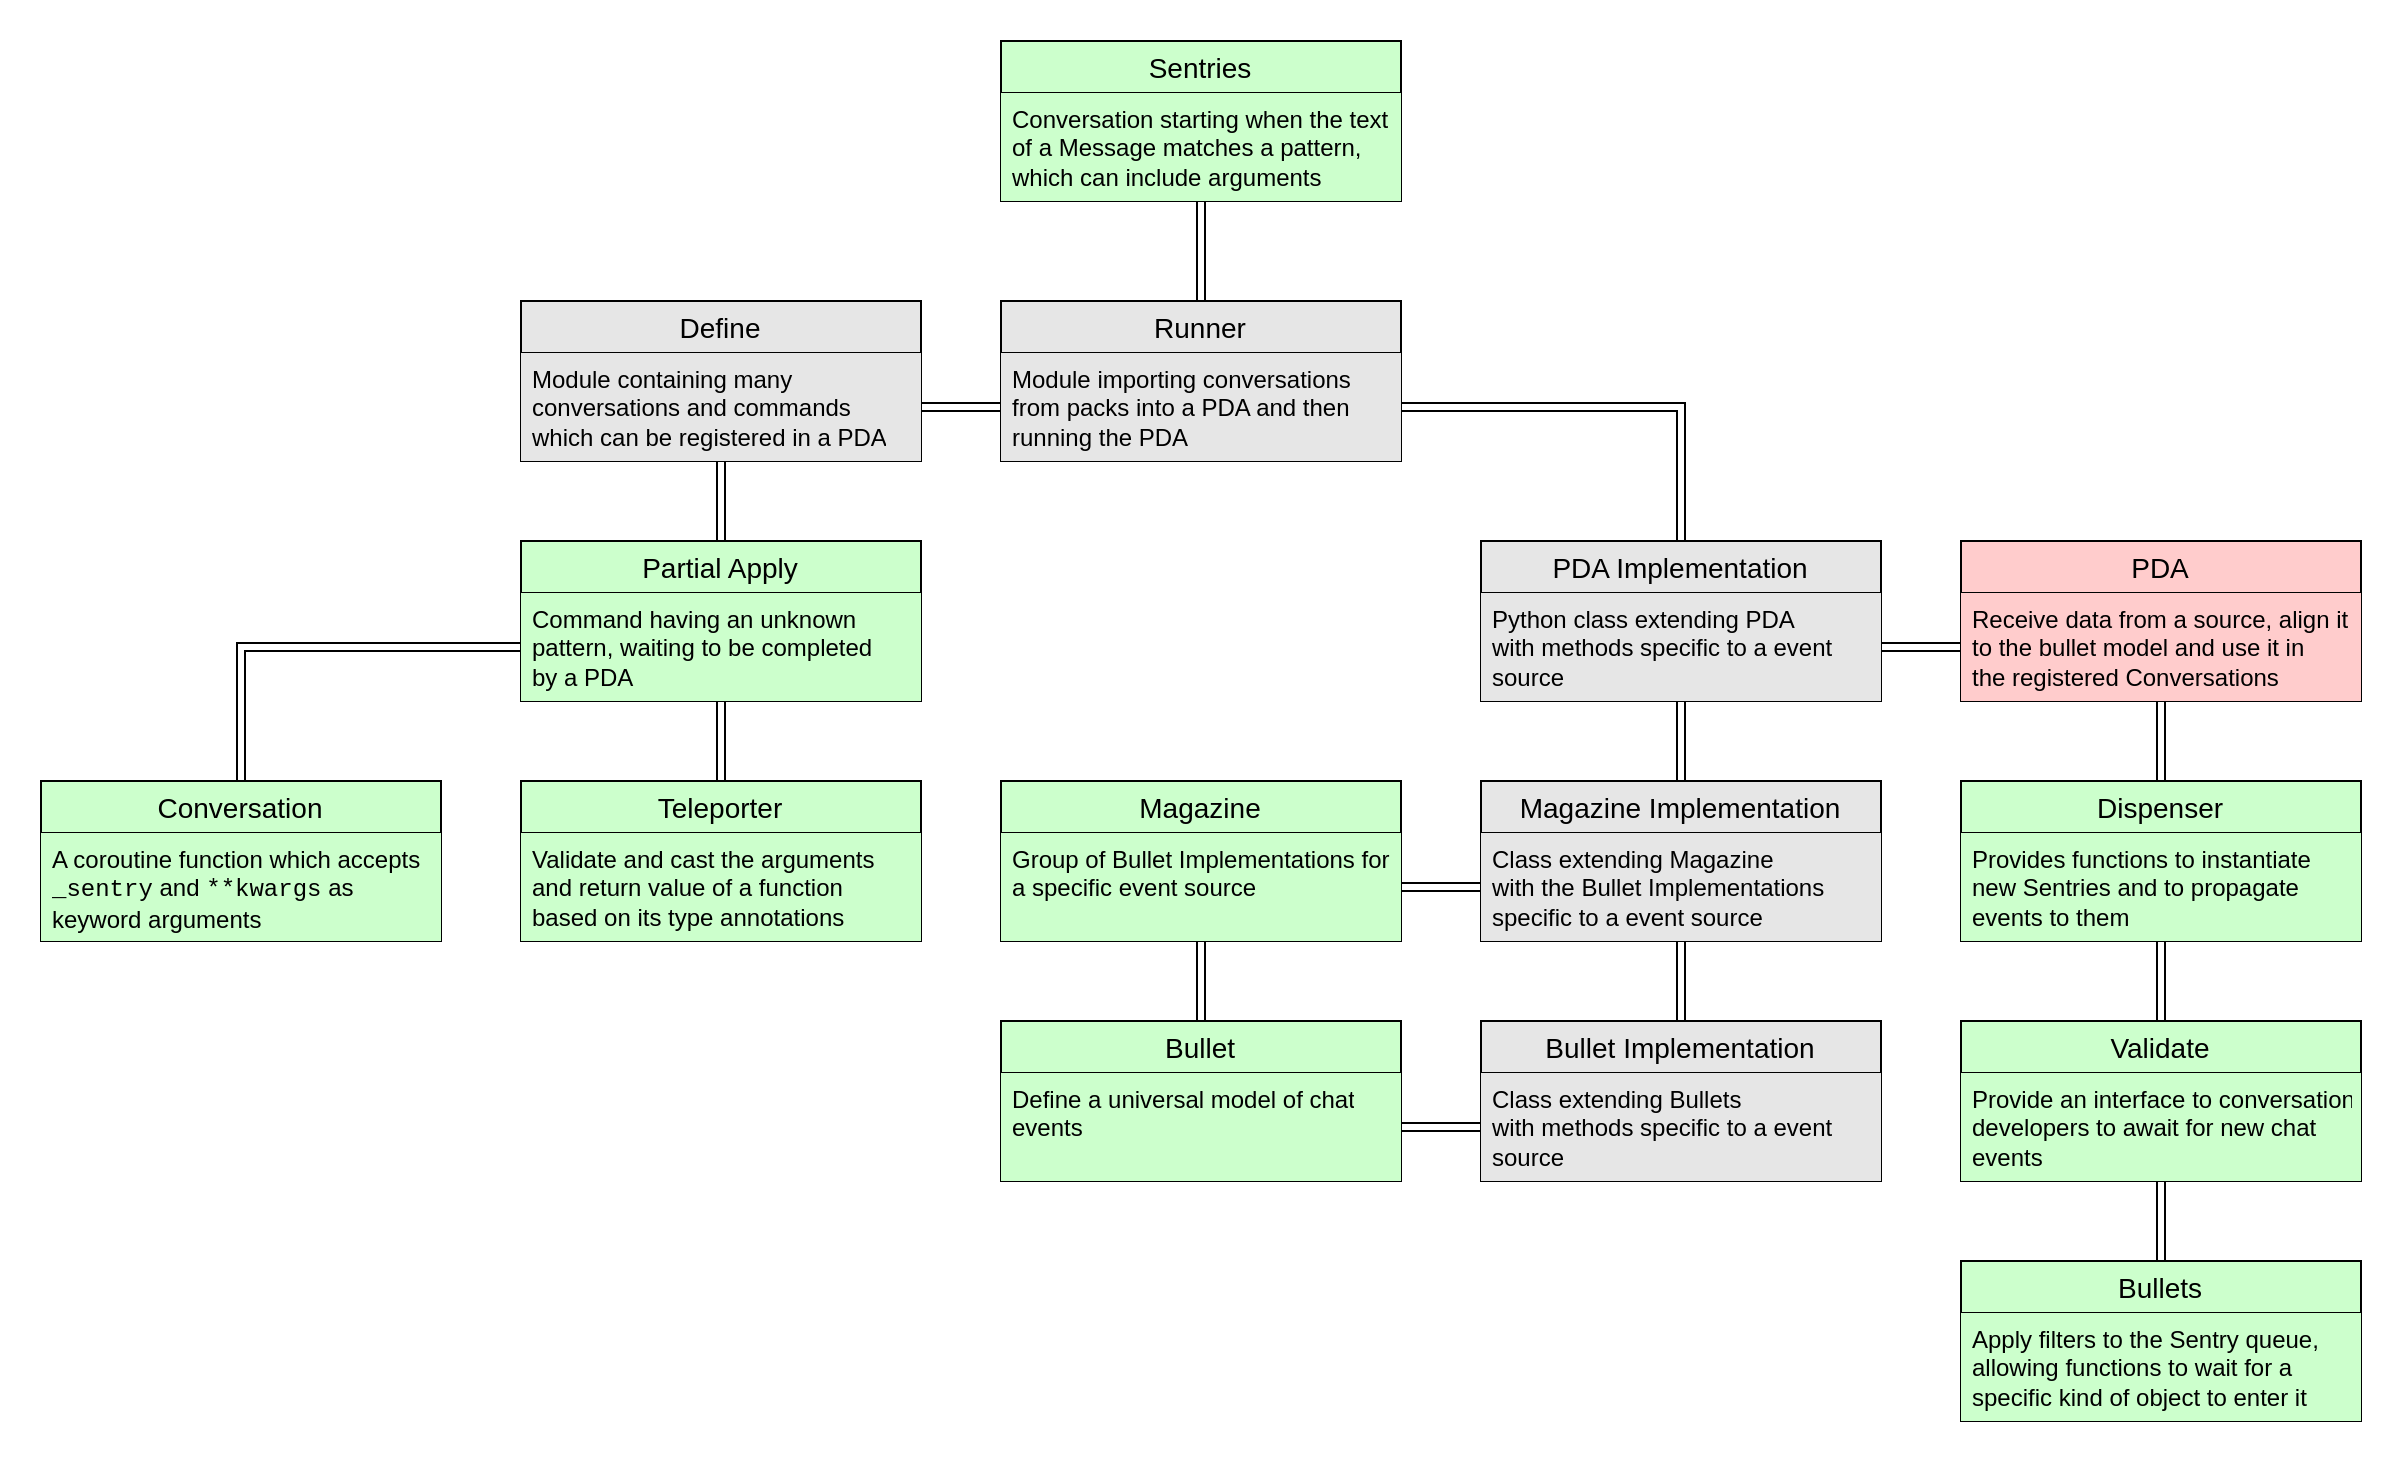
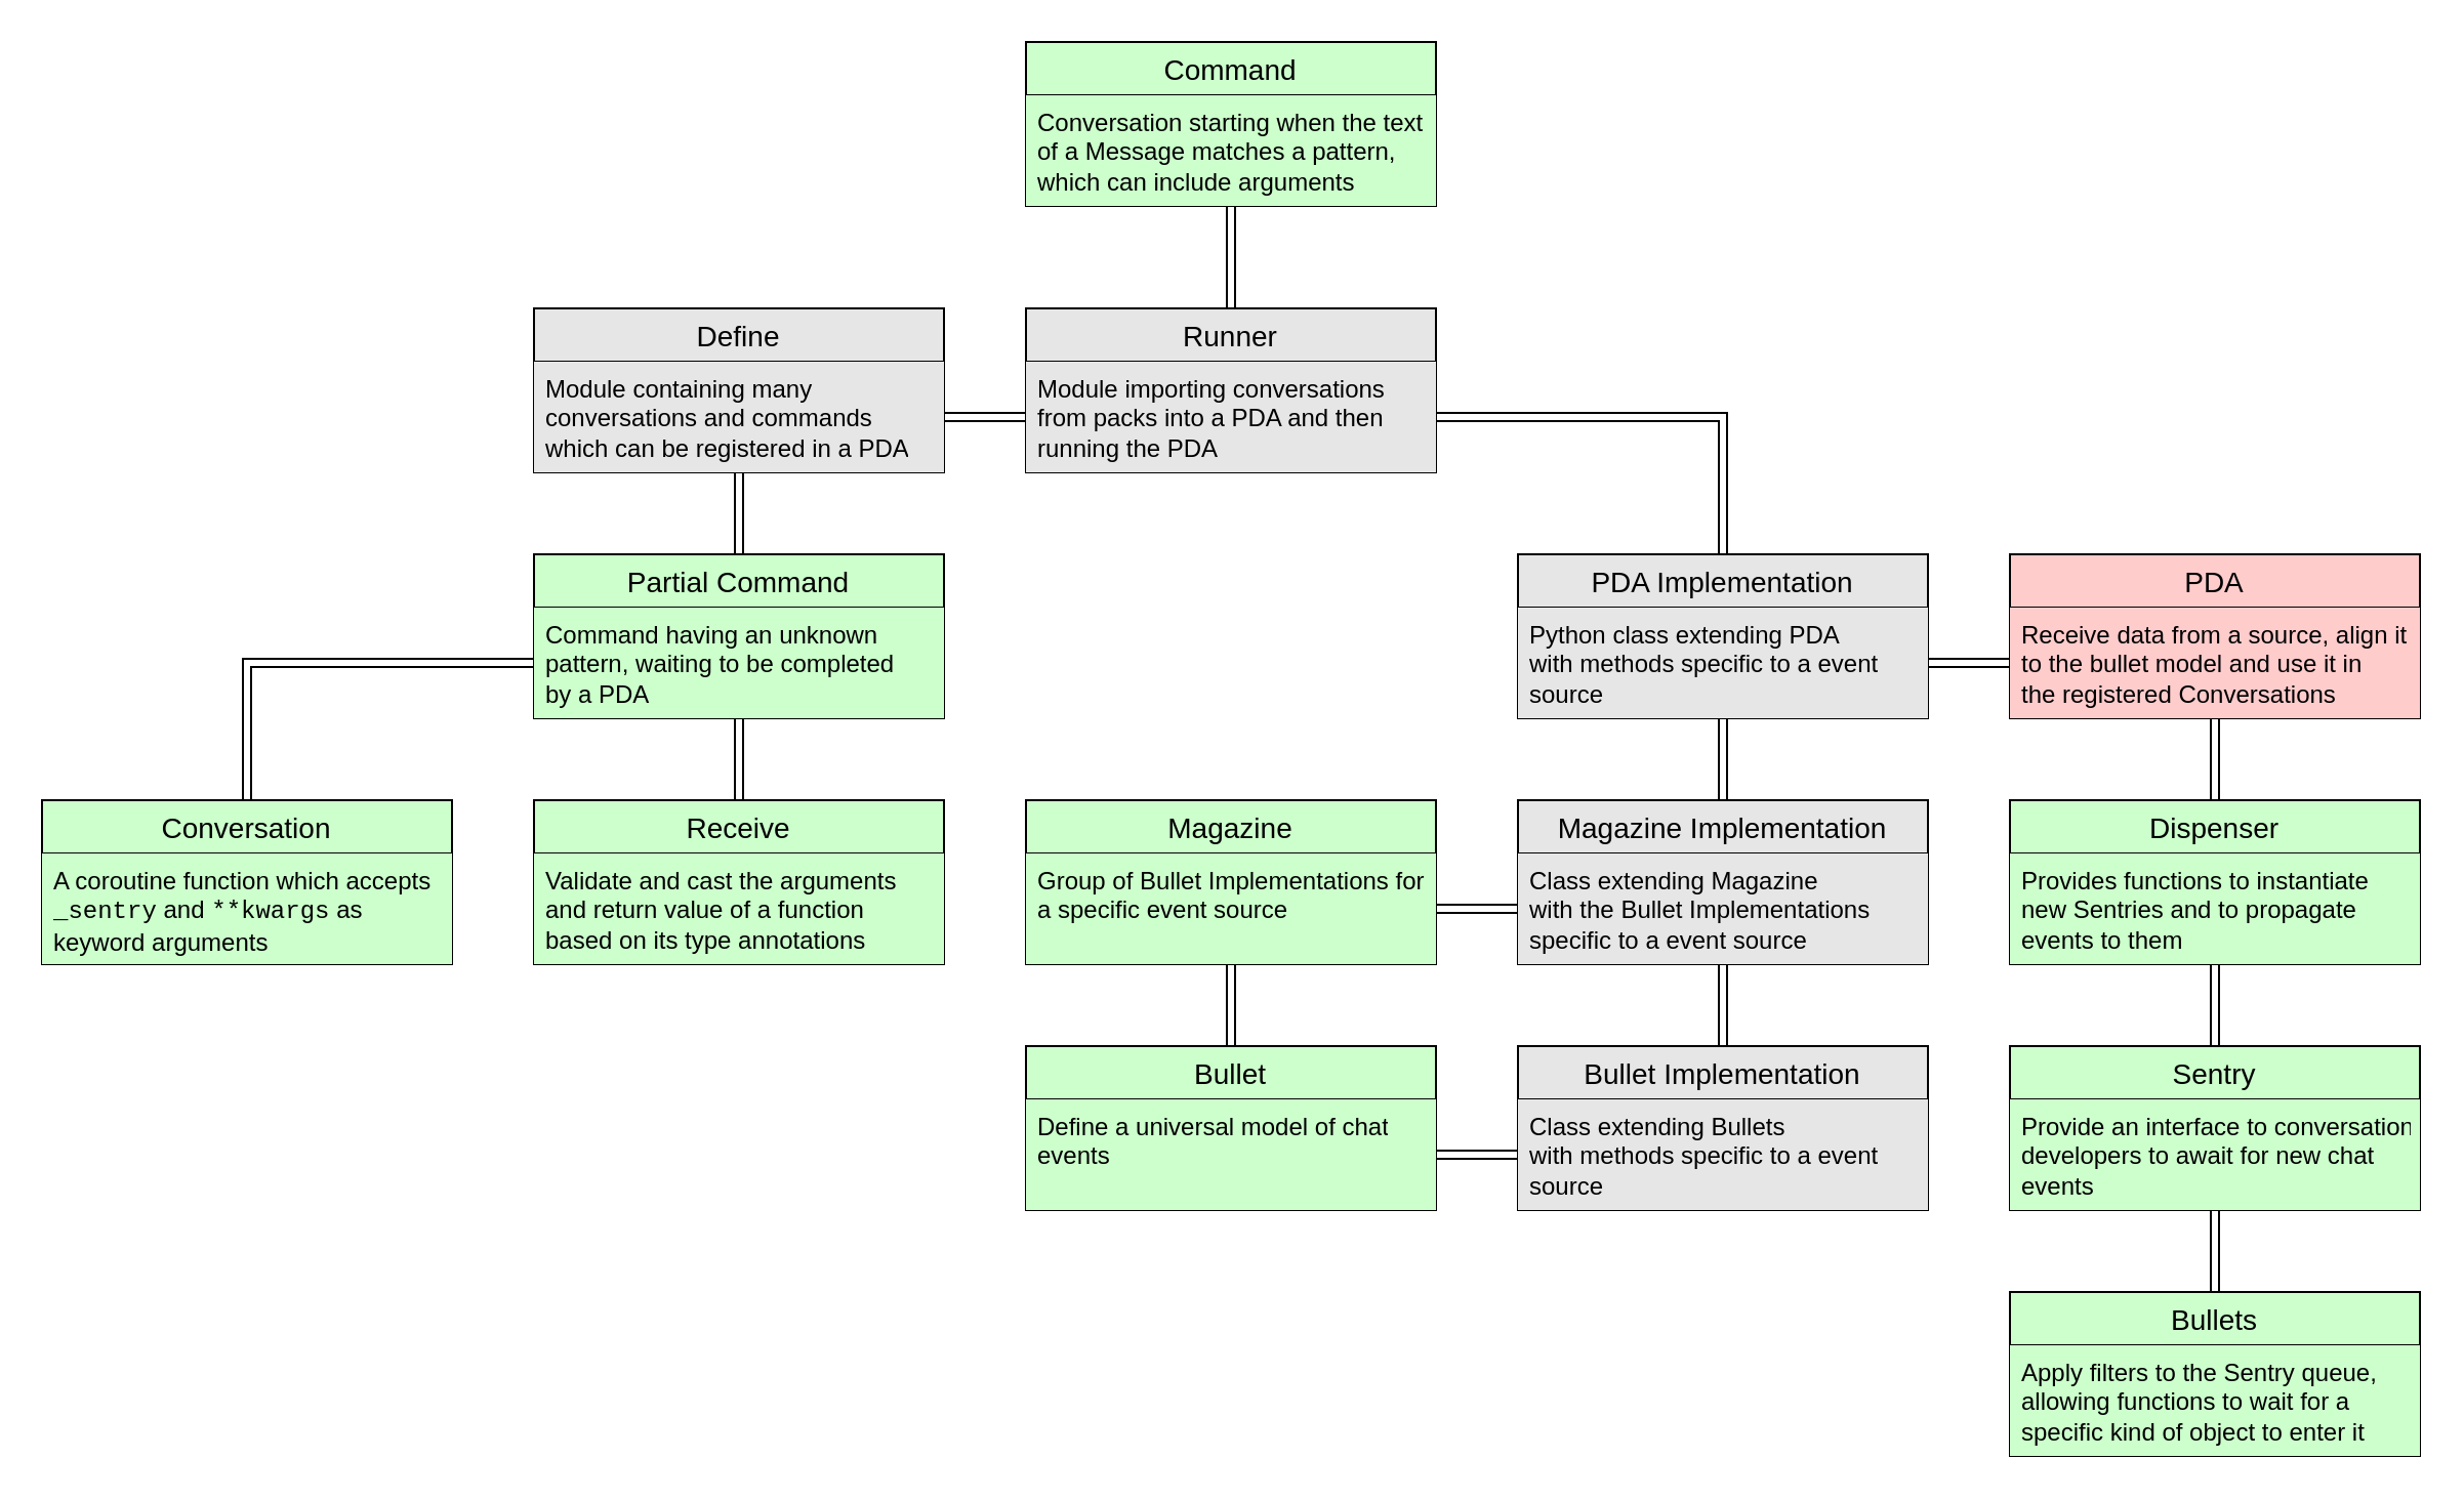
- <mxCell id="18" value="Sentries" style="swimlane;fontStyle=0;childLayout=stackLayout;horizontal=1;startSize=26;horizontalStack=0;resizeParent=1;resizeParentMax=0;resizeLast=0;collapsible=1;marginBottom=0;align=center;fontSize=14;glass=0;swimlaneFillColor=none;rounded=0;shadow=0;fillColor=#CCFFCC;" parent="1" vertex="1"><mxGeometry x="500" y="20" width="200" height="80" as="geometry"><mxRectangle x="560" y="320" width="100" height="26" as="alternateBounds" /></mxGeometry></mxCell>
+ <mxCell id="18" value="Command" style="swimlane;fontStyle=0;childLayout=stackLayout;horizontal=1;startSize=26;horizontalStack=0;resizeParent=1;resizeParentMax=0;resizeLast=0;collapsible=1;marginBottom=0;align=center;fontSize=14;glass=0;swimlaneFillColor=none;rounded=0;shadow=0;fillColor=#CCFFCC;" parent="1" vertex="1"><mxGeometry x="500" y="20" width="200" height="80" as="geometry"><mxRectangle x="560" y="320" width="100" height="26" as="alternateBounds" /></mxGeometry></mxCell>
- <mxCell id="40" value="Partial Apply" style="swimlane;fontStyle=0;childLayout=stackLayout;horizontal=1;startSize=26;horizontalStack=0;resizeParent=1;resizeParentMax=0;resizeLast=0;collapsible=1;marginBottom=0;align=center;fontSize=14;glass=0;swimlaneFillColor=none;rounded=0;shadow=0;fillColor=#CCFFCC;" vertex="1" parent="1"><mxGeometry x="260" y="270" width="200" height="80" as="geometry"><mxRectangle x="560" y="320" width="100" height="26" as="alternateBounds" /></mxGeometry></mxCell>
+ <mxCell id="40" value="Partial Command" style="swimlane;fontStyle=0;childLayout=stackLayout;horizontal=1;startSize=26;horizontalStack=0;resizeParent=1;resizeParentMax=0;resizeLast=0;collapsible=1;marginBottom=0;align=center;fontSize=14;glass=0;swimlaneFillColor=none;rounded=0;shadow=0;fillColor=#CCFFCC;" vertex="1" parent="1"><mxGeometry x="260" y="270" width="200" height="80" as="geometry"><mxRectangle x="560" y="320" width="100" height="26" as="alternateBounds" /></mxGeometry></mxCell>
- <mxCell id="11" value="Teleporter" style="swimlane;fontStyle=0;childLayout=stackLayout;horizontal=1;startSize=26;horizontalStack=0;resizeParent=1;resizeParentMax=0;resizeLast=0;collapsible=1;marginBottom=0;align=center;fontSize=14;fillColor=#CCFFCC;" parent="1" vertex="1"><mxGeometry x="260" y="390" width="200" height="80" as="geometry"><mxRectangle x="560" y="440" width="90" height="26" as="alternateBounds" /></mxGeometry></mxCell>
+ <mxCell id="11" value="Receive" style="swimlane;fontStyle=0;childLayout=stackLayout;horizontal=1;startSize=26;horizontalStack=0;resizeParent=1;resizeParentMax=0;resizeLast=0;collapsible=1;marginBottom=0;align=center;fontSize=14;fillColor=#CCFFCC;" parent="1" vertex="1"><mxGeometry x="260" y="390" width="200" height="80" as="geometry"><mxRectangle x="560" y="440" width="90" height="26" as="alternateBounds" /></mxGeometry></mxCell>
- <mxCell id="9" value="Validate" style="swimlane;fontStyle=0;childLayout=stackLayout;horizontal=1;startSize=26;horizontalStack=0;resizeParent=1;resizeParentMax=0;resizeLast=0;collapsible=1;marginBottom=0;align=center;fontSize=14;fillColor=#CCFFCC;" parent="1" vertex="1"><mxGeometry x="980" y="510" width="200" height="80" as="geometry"><mxRectangle x="320" y="560" width="70" height="26" as="alternateBounds" /></mxGeometry></mxCell>
+ <mxCell id="9" value="Sentry" style="swimlane;fontStyle=0;childLayout=stackLayout;horizontal=1;startSize=26;horizontalStack=0;resizeParent=1;resizeParentMax=0;resizeLast=0;collapsible=1;marginBottom=0;align=center;fontSize=14;fillColor=#CCFFCC;" parent="1" vertex="1"><mxGeometry x="980" y="510" width="200" height="80" as="geometry"><mxRectangle x="320" y="560" width="70" height="26" as="alternateBounds" /></mxGeometry></mxCell>
